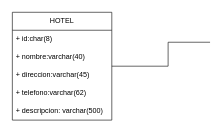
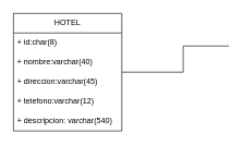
- <mxCell id="6" value="+ telefono:varchar(62)" style="text;strokeColor=none;fillColor=none;align=left;verticalAlign=middle;spacingLeft=4;spacingRight=4;overflow=hidden;points=[[0,0.5],[1,0.5]];portConstraint=eastwest;rotatable=0;whiteSpace=wrap;html=1;" vertex="1" parent="2"><mxGeometry y="120" width="166" height="30" as="geometry" /></mxCell>
+ <mxCell id="6" value="+ telefono:varchar(12)" style="text;strokeColor=none;fillColor=none;align=left;verticalAlign=middle;spacingLeft=4;spacingRight=4;overflow=hidden;points=[[0,0.5],[1,0.5]];portConstraint=eastwest;rotatable=0;whiteSpace=wrap;html=1;" vertex="1" parent="2"><mxGeometry y="120" width="166" height="30" as="geometry" /></mxCell>
- <mxCell id="7" value="+ descripcion: varchar(500)" style="text;strokeColor=none;fillColor=none;align=left;verticalAlign=middle;spacingLeft=4;spacingRight=4;overflow=hidden;points=[[0,0.5],[1,0.5]];portConstraint=eastwest;rotatable=0;whiteSpace=wrap;html=1;" vertex="1" parent="2"><mxGeometry y="150" width="166" height="30" as="geometry" /></mxCell>
+ <mxCell id="7" value="+ descripcion: varchar(540)" style="text;strokeColor=none;fillColor=none;align=left;verticalAlign=middle;spacingLeft=4;spacingRight=4;overflow=hidden;points=[[0,0.5],[1,0.5]];portConstraint=eastwest;rotatable=0;whiteSpace=wrap;html=1;" vertex="1" parent="2"><mxGeometry y="150" width="166" height="30" as="geometry" /></mxCell>
